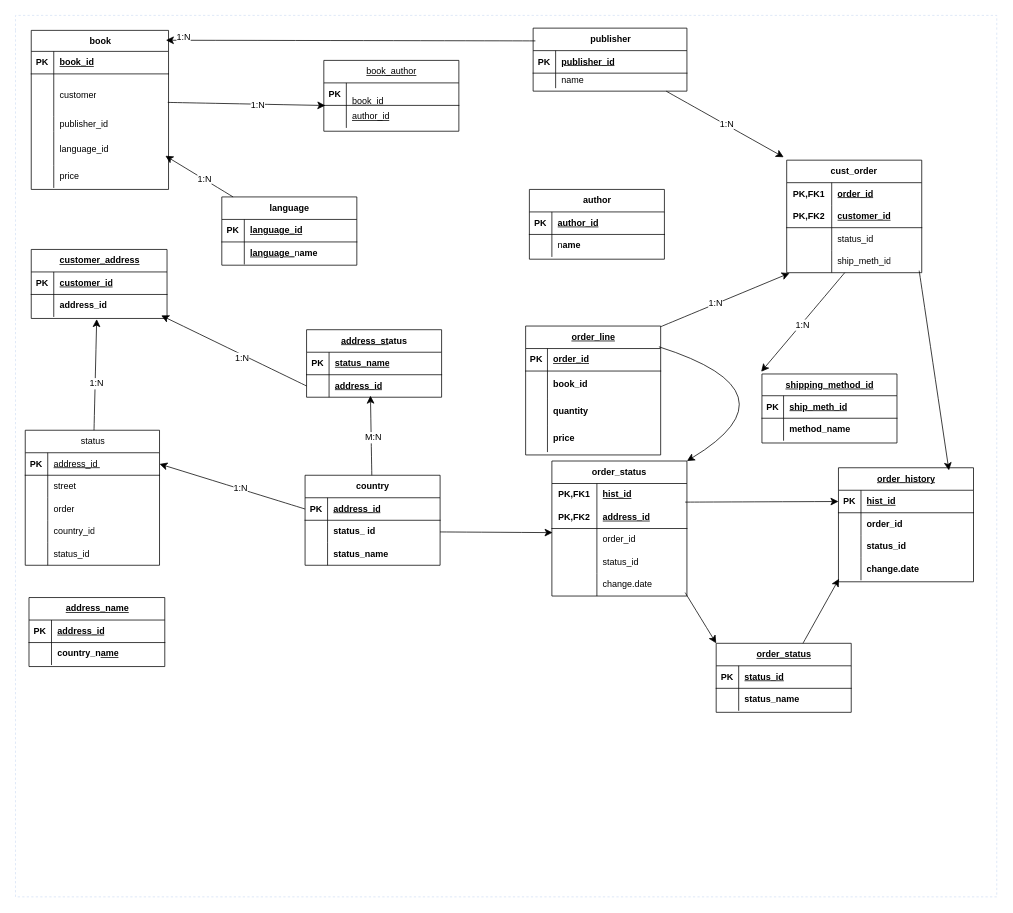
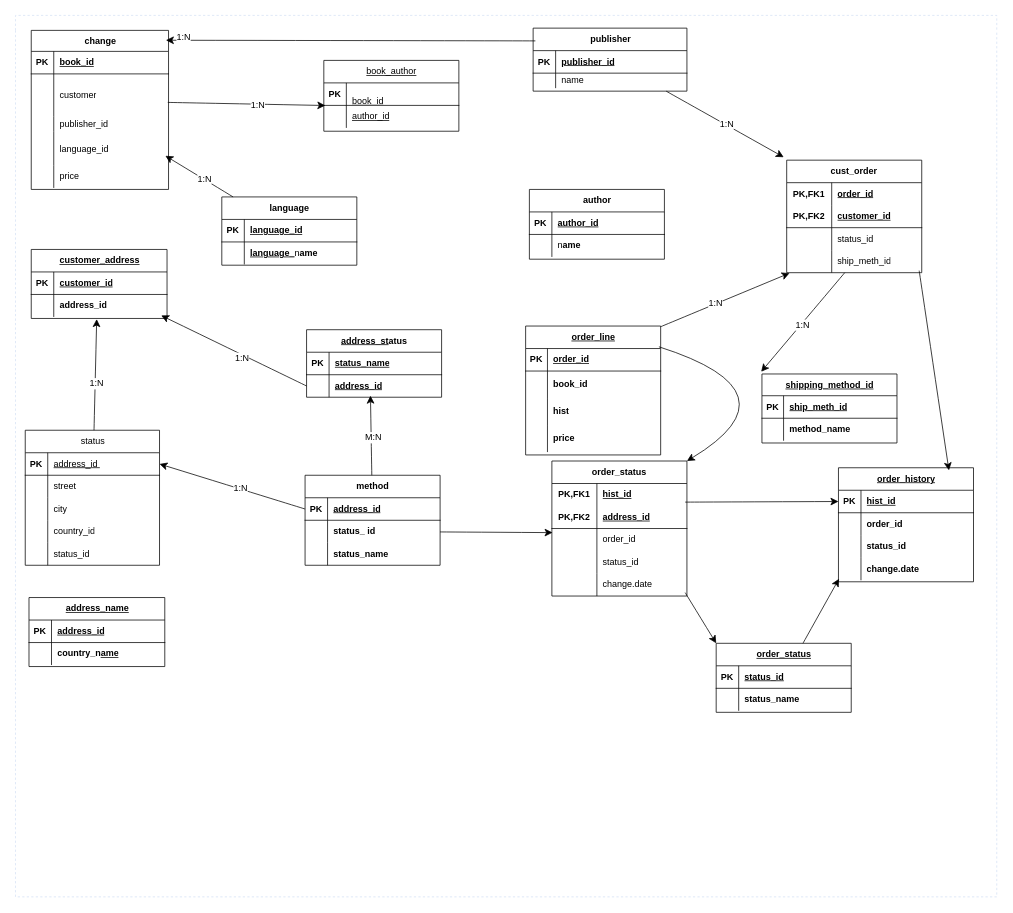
- <mxCell id="3" value="book" style="shape=table;startSize=28;container=1;collapsible=1;childLayout=tableLayout;fixedRows=1;rowLines=0;fontStyle=1;align=center;resizeLast=1;html=1;" parent="2" vertex="1"><mxGeometry x="21" y="20" width="183" height="212" as="geometry"><mxRectangle x="698" y="76" width="61" height="30" as="alternateBounds" /></mxGeometry></mxCell>
+ <mxCell id="3" value="change" style="shape=table;startSize=28;container=1;collapsible=1;childLayout=tableLayout;fixedRows=1;rowLines=0;fontStyle=1;align=center;resizeLast=1;html=1;" parent="2" vertex="1"><mxGeometry x="21" y="20" width="183" height="212" as="geometry"><mxRectangle x="698" y="76" width="61" height="30" as="alternateBounds" /></mxGeometry></mxCell>
- <mxCell id="96" value="&lt;div style=&quot;text-align: center;&quot;&gt;&lt;span style=&quot;text-wrap-mode: nowrap;&quot;&gt;&lt;b&gt;quantity&lt;/b&gt;&lt;/span&gt;&lt;/div&gt;" style="shape=partialRectangle;connectable=0;fillColor=none;top=0;left=0;bottom=0;right=0;align=left;spacingLeft=6;overflow=hidden;whiteSpace=wrap;html=1;" vertex="1" parent="94"><mxGeometry x="29.109" width="150.891" height="36" as="geometry"><mxRectangle width="150.891" height="36" as="alternateBounds" /></mxGeometry></mxCell>
+ <mxCell id="96" value="&lt;div style=&quot;text-align: center;&quot;&gt;&lt;span style=&quot;text-wrap-mode: nowrap;&quot;&gt;&lt;b&gt;hist&lt;/b&gt;&lt;/span&gt;&lt;/div&gt;" style="shape=partialRectangle;connectable=0;fillColor=none;top=0;left=0;bottom=0;right=0;align=left;spacingLeft=6;overflow=hidden;whiteSpace=wrap;html=1;" vertex="1" parent="94"><mxGeometry x="29.109" width="150.891" height="36" as="geometry"><mxRectangle width="150.891" height="36" as="alternateBounds" /></mxGeometry></mxCell>
- <mxCell id="63" value="country" style="shape=table;startSize=30;container=1;collapsible=1;childLayout=tableLayout;fixedRows=1;rowLines=0;fontStyle=1;align=center;resizeLast=1;html=1;" parent="2" vertex="1"><mxGeometry x="386" y="613" width="180" height="120" as="geometry" /></mxCell>
+ <mxCell id="63" value="method" style="shape=table;startSize=30;container=1;collapsible=1;childLayout=tableLayout;fixedRows=1;rowLines=0;fontStyle=1;align=center;resizeLast=1;html=1;" parent="2" vertex="1"><mxGeometry x="386" y="613" width="180" height="120" as="geometry" /></mxCell>
- <mxCell id="42" value="order" style="shape=partialRectangle;connectable=0;fillColor=none;top=0;left=0;bottom=0;right=0;align=left;spacingLeft=6;overflow=hidden;whiteSpace=wrap;html=1;" parent="40" vertex="1"><mxGeometry x="30" width="149" height="30" as="geometry"><mxRectangle width="149" height="30" as="alternateBounds" /></mxGeometry></mxCell>
+ <mxCell id="42" value="city" style="shape=partialRectangle;connectable=0;fillColor=none;top=0;left=0;bottom=0;right=0;align=left;spacingLeft=6;overflow=hidden;whiteSpace=wrap;html=1;" parent="40" vertex="1"><mxGeometry x="30" width="149" height="30" as="geometry"><mxRectangle width="149" height="30" as="alternateBounds" /></mxGeometry></mxCell>
